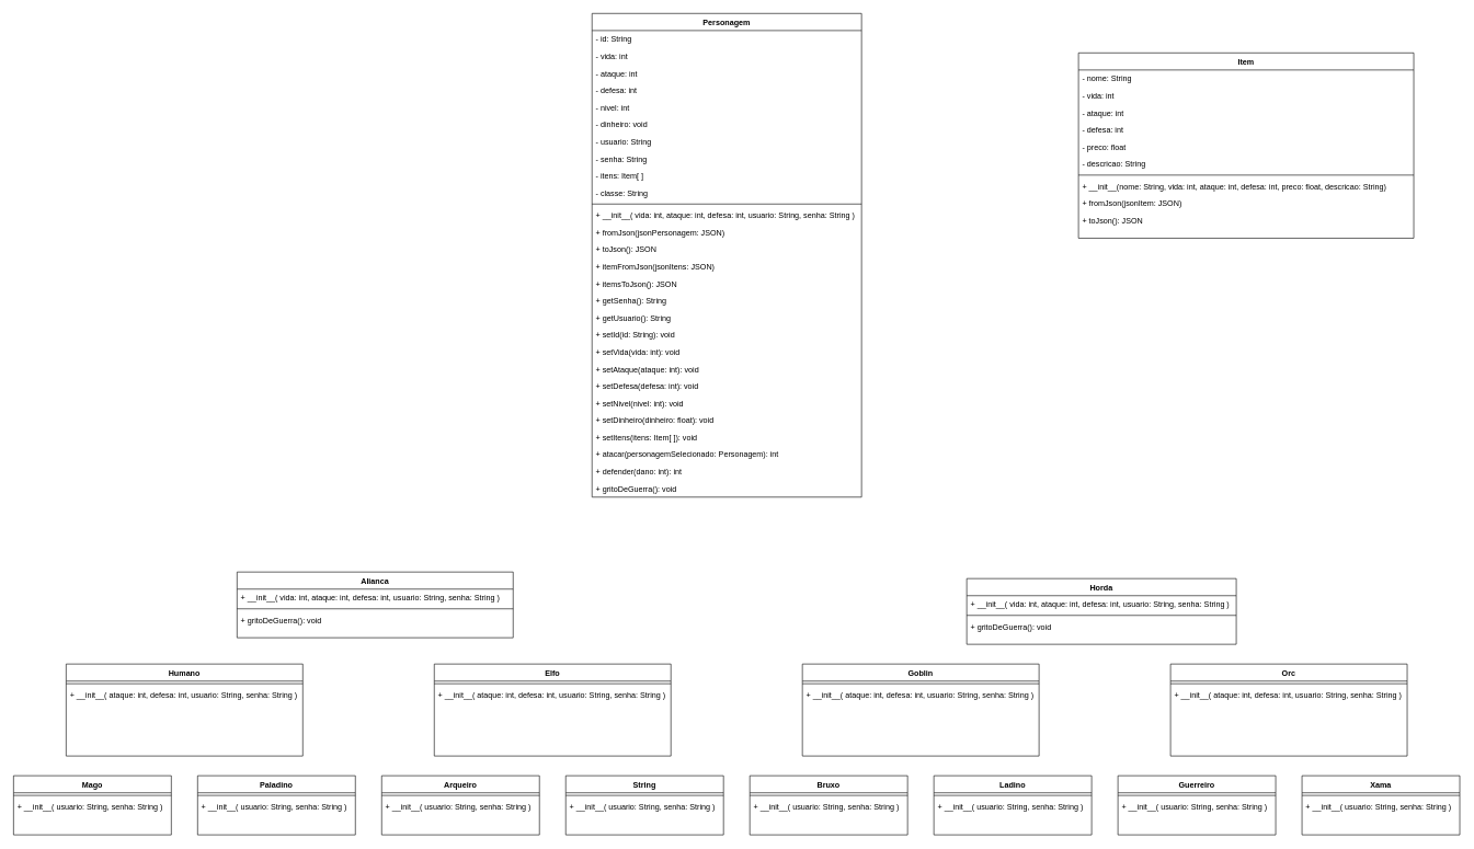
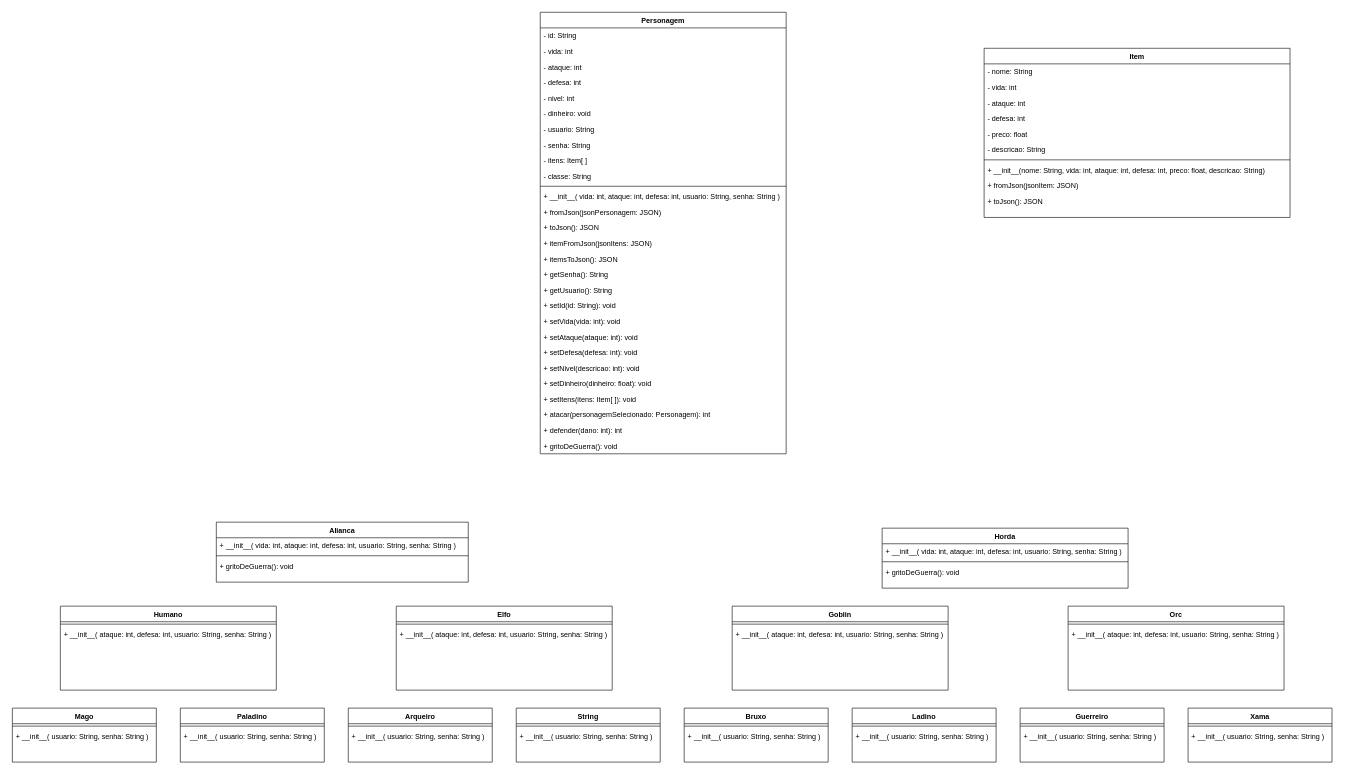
- <mxCell id="36" value="+ setNivel(nivel: int): void" style="text;align=left;verticalAlign=top;spacingLeft=4;spacingRight=4;overflow=hidden;rotatable=0;points=[[0,0.5],[1,0.5]];portConstraint=eastwest;" vertex="1" parent="13"><mxGeometry y="580" width="410" height="26" as="geometry" /></mxCell>
+ <mxCell id="36" value="+ setNivel(descricao: int): void" style="text;align=left;verticalAlign=top;spacingLeft=4;spacingRight=4;overflow=hidden;rotatable=0;points=[[0,0.5],[1,0.5]];portConstraint=eastwest;" vertex="1" parent="13"><mxGeometry y="580" width="410" height="26" as="geometry" /></mxCell>
